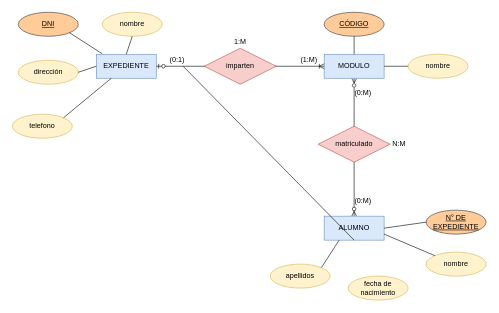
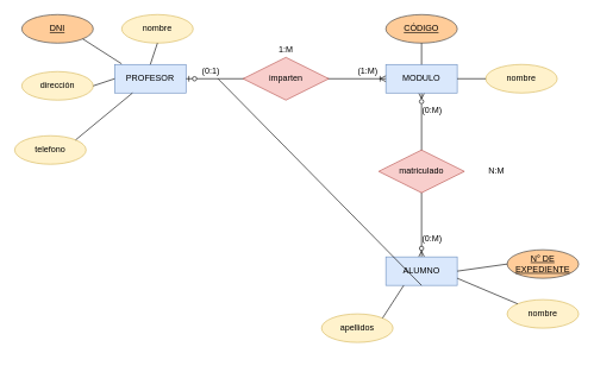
- <mxCell id="2" value="EXPEDIENTE" style="whiteSpace=wrap;html=1;align=center;fillColor=#dae8fc;strokeColor=#6c8ebf;" parent="1" vertex="1"><mxGeometry x="160" y="90" width="100" height="40" as="geometry" /></mxCell>
+ <mxCell id="2" value="PROFESOR" style="whiteSpace=wrap;html=1;align=center;fillColor=#dae8fc;strokeColor=#6c8ebf;" parent="1" vertex="1"><mxGeometry x="160" y="90" width="100" height="40" as="geometry" /></mxCell>
- <mxCell id="27" value="N:M" style="fontColor=default;labelBackgroundColor=none;labelBorderColor=none;whiteSpace=wrap;html=1;gradientColor=none;fillColor=none;strokeColor=none;" parent="1" vertex="1"><mxGeometry x="650" y="230" width="30" height="20" as="geometry" /></mxCell>
+ <mxCell id="27" value="N:M" style="fontColor=default;labelBackgroundColor=none;labelBorderColor=none;whiteSpace=wrap;html=1;gradientColor=none;fillColor=none;strokeColor=none;" parent="1" vertex="1"><mxGeometry x="680" y="230" width="30" height="20" as="geometry" /></mxCell>
- <mxCell id="15" value="fecha de nacimiento" style="ellipse;whiteSpace=wrap;html=1;align=center;fillColor=#fff2cc;strokeColor=#d6b656;" parent="1" vertex="1"><mxGeometry x="580" y="460" width="100" height="40" as="geometry" /></mxCell>
